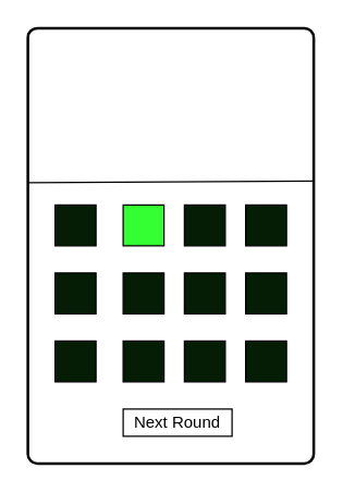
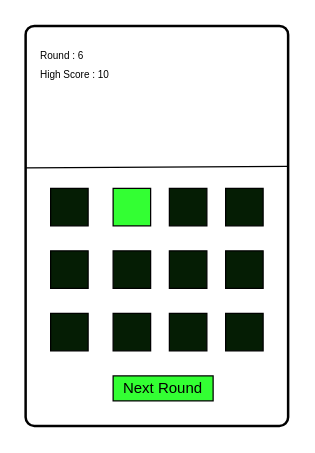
+ <mxCell id="17" value="&lt;font style=&quot;font-size: 8px;&quot;&gt;Round : 6&lt;br&gt;High Score : 10&lt;/font&gt;" style="text;html=1;align=left;verticalAlign=middle;resizable=0;points=[];autosize=1;strokeColor=none;fillColor=none;" vertex="1" parent="1"><mxGeometry x="30" y="30" width="80" height="40" as="geometry" /></mxCell>
- <mxCell id="16" value="Next Round" style="rounded=0;whiteSpace=wrap;html=1;" vertex="1" parent="1"><mxGeometry x="90" y="300" width="80" height="20" as="geometry" /></mxCell>
+ <mxCell id="16" value="Next Round" style="rounded=0;whiteSpace=wrap;html=1;fillColor=#33ff33;" vertex="1" parent="1"><mxGeometry x="90" y="300" width="80" height="20" as="geometry" /></mxCell>
